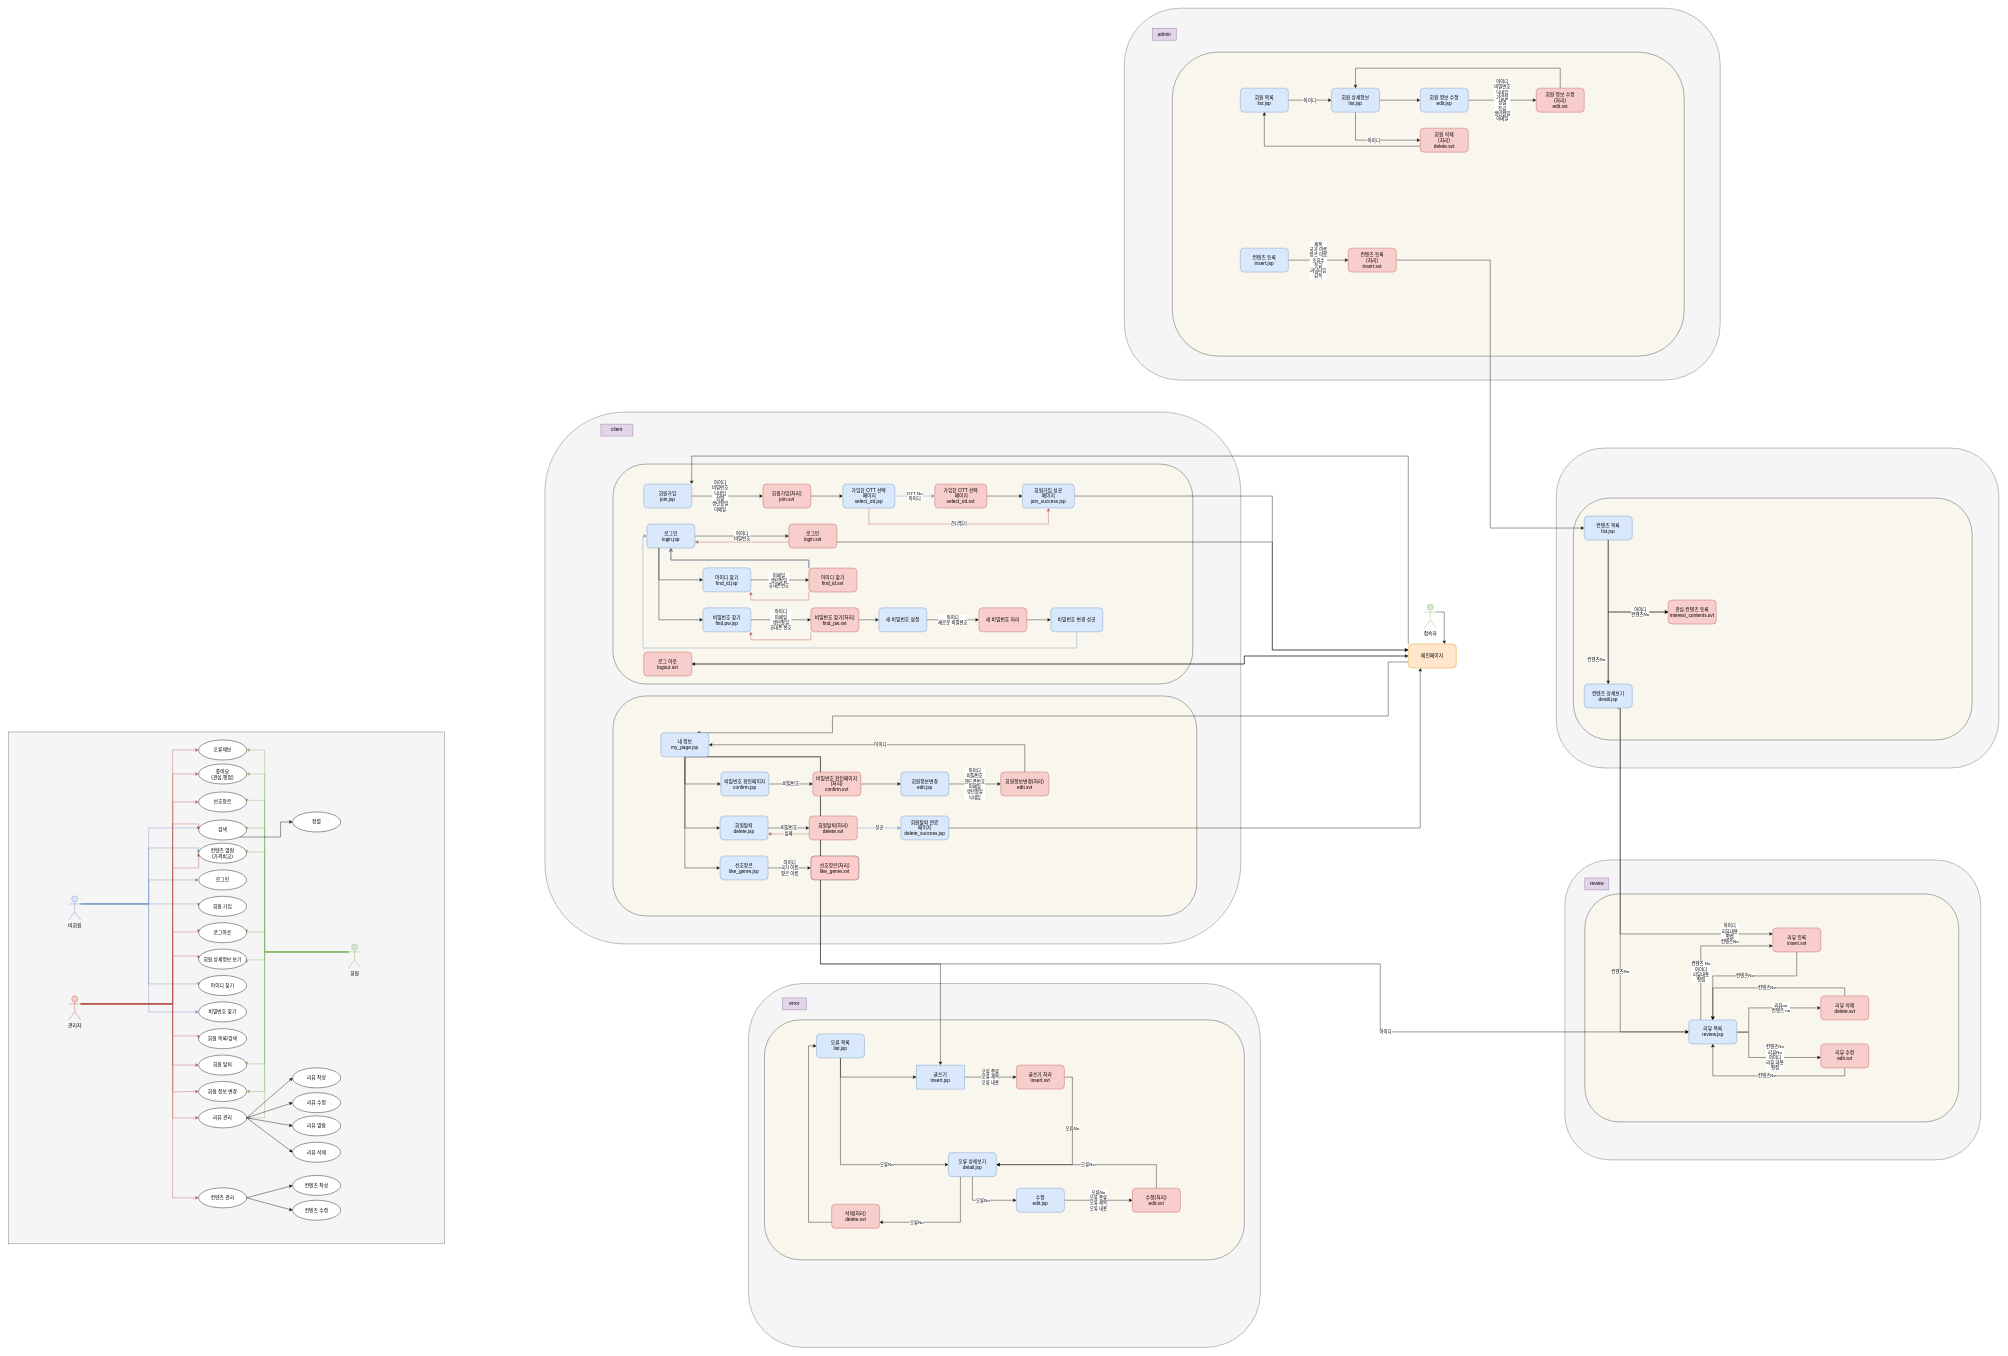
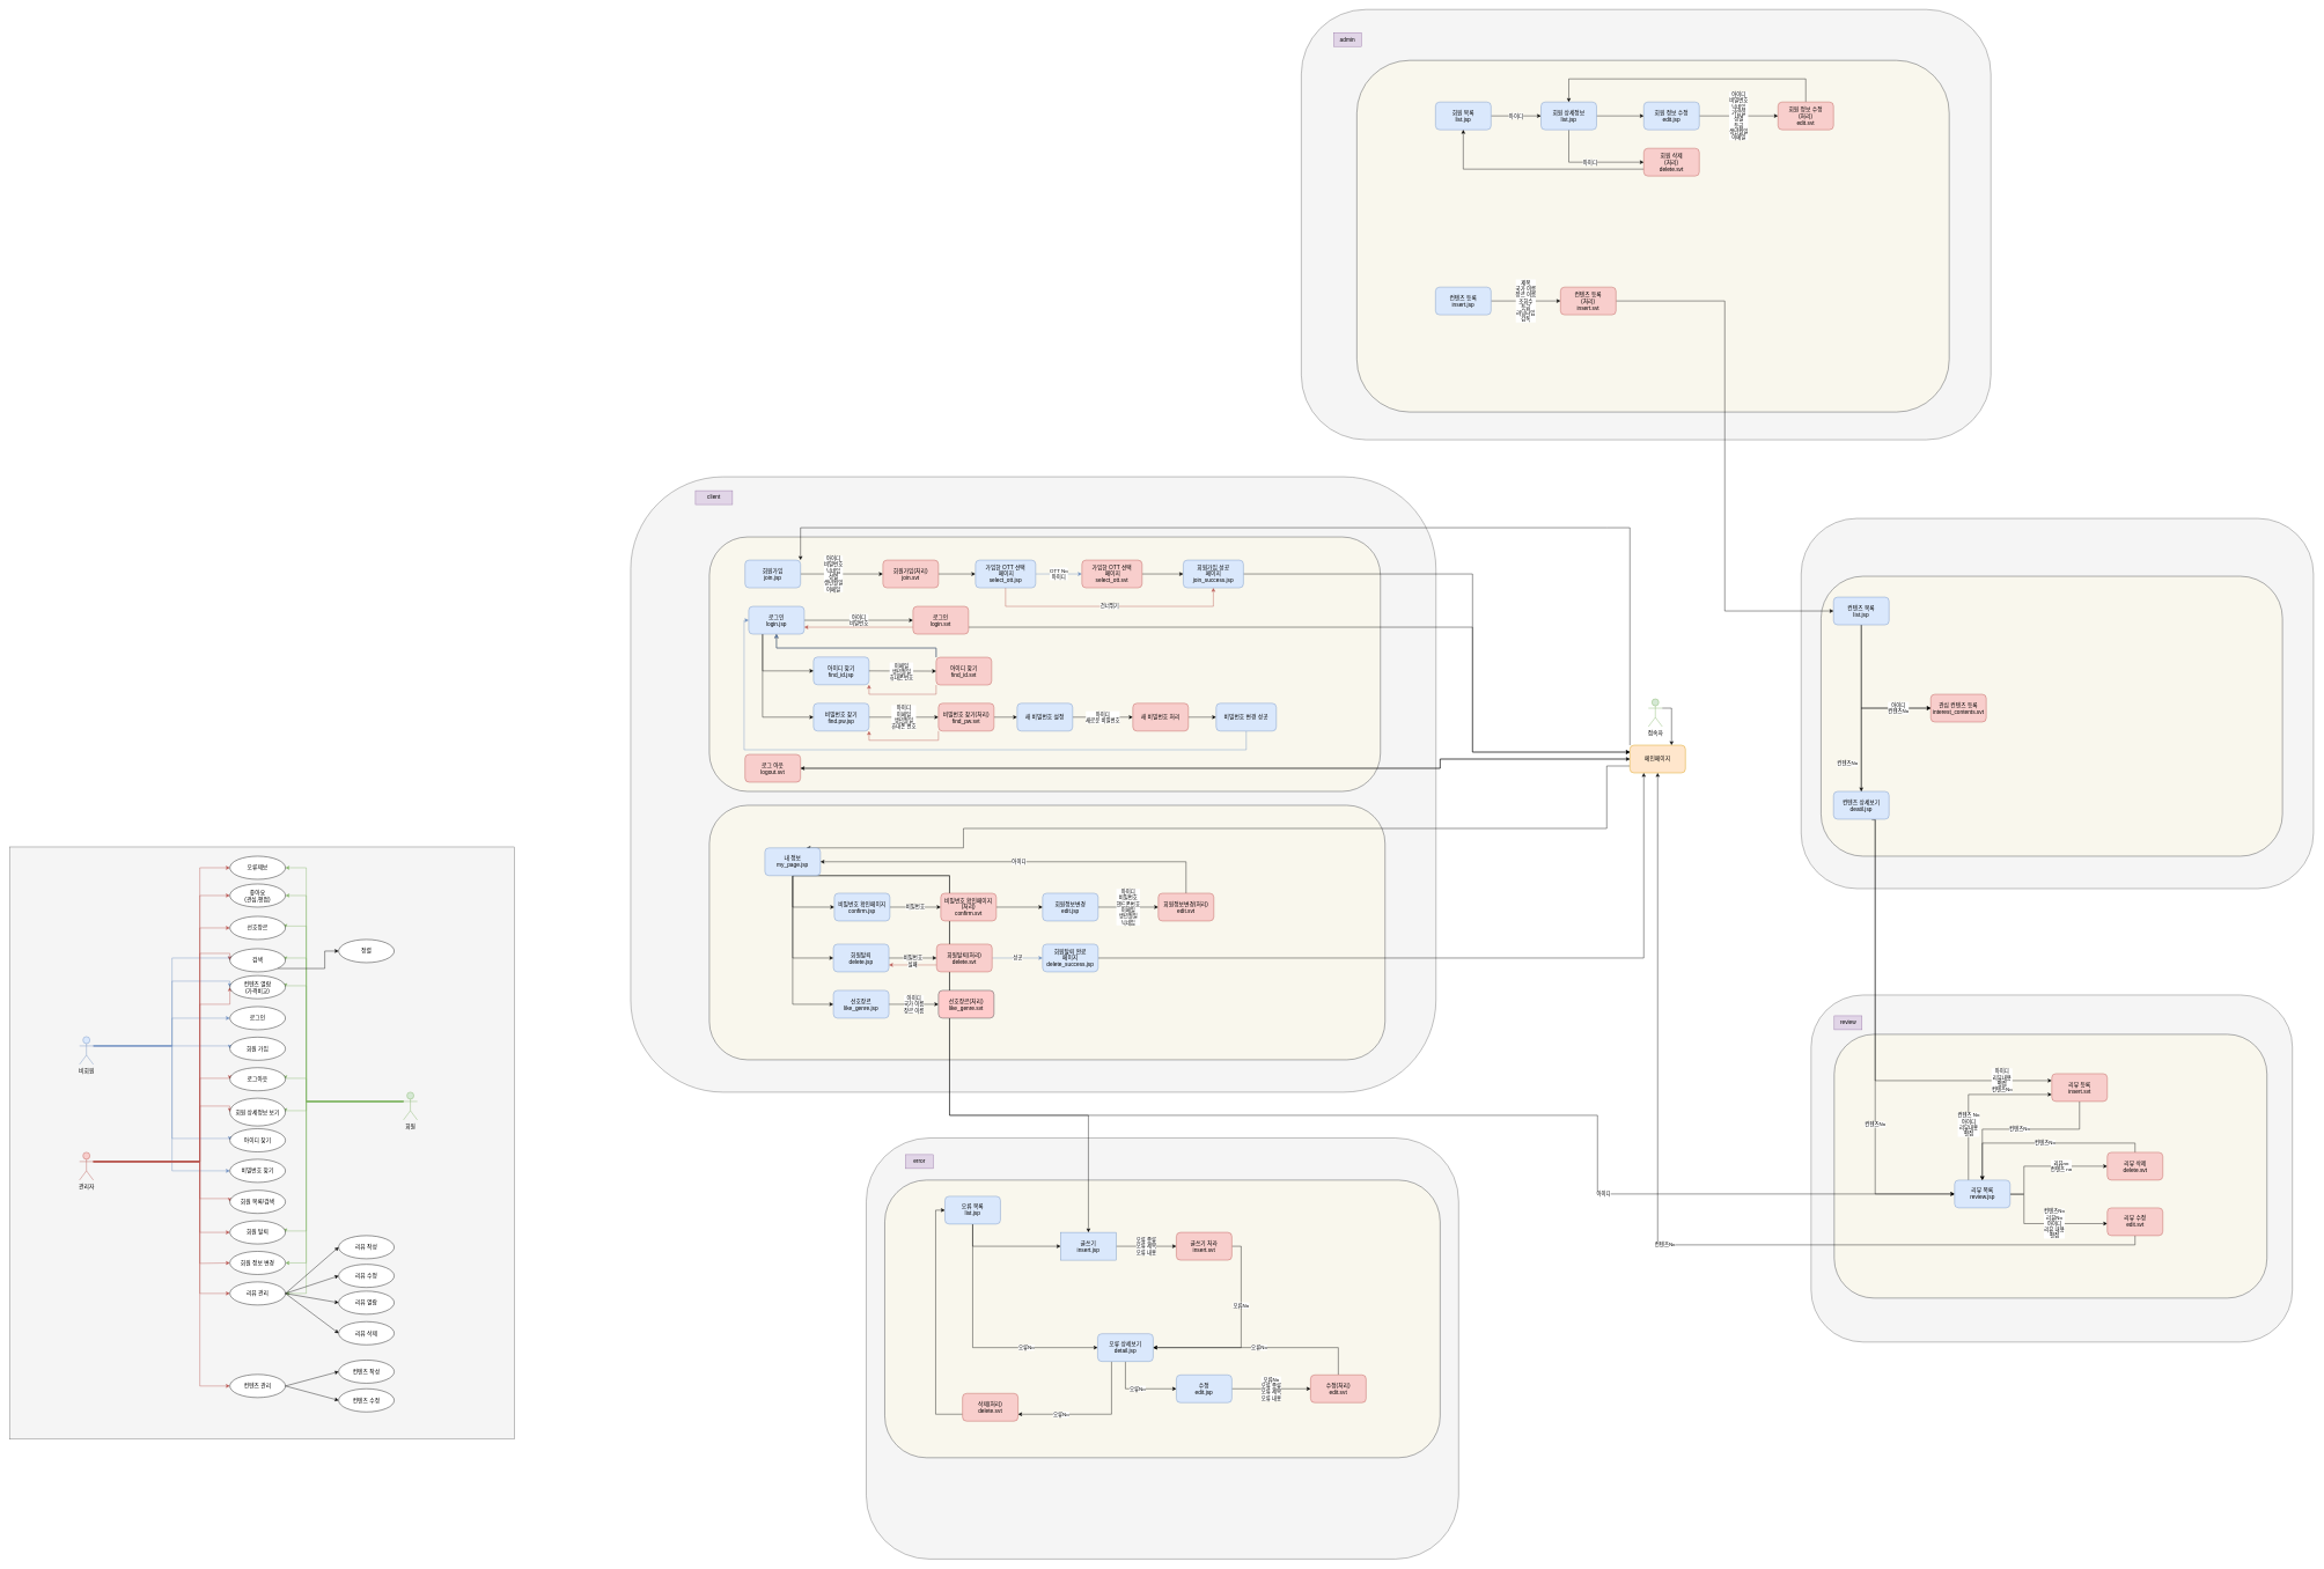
- <mxCell id="37" value="회원 상세정보 보기" style="ellipse;whiteSpace=wrap;html=1;" parent="1" vertex="1"><mxGeometry x="495" y="2373" width="120" height="50" as="geometry" /></mxCell>
+ <mxCell id="37" value="회원 상세정보 보기" style="ellipse;whiteSpace=wrap;html=1;" parent="1" vertex="1"><mxGeometry x="495" y="2373" width="120" height="60" as="geometry" /></mxCell>
- <mxCell id="158" value="컨텐츠No" style="edgeStyle=orthogonalEdgeStyle;rounded=0;orthogonalLoop=1;jettySize=auto;html=1;exitX=0.5;exitY=1;exitDx=0;exitDy=0;entryX=0.5;entryY=1;entryDx=0;entryDy=0;" edge="1" parent="1" source="159" target="157"><mxGeometry relative="1" as="geometry" /></mxCell>
+ <mxCell id="158" value="컨텐츠No" style="edgeStyle=orthogonalEdgeStyle;rounded=0;orthogonalLoop=1;jettySize=auto;html=1;exitX=0.5;exitY=1;exitDx=0;exitDy=0;" edge="1" parent="1" source="159" target="78"><mxGeometry relative="1" as="geometry" /></mxCell>
